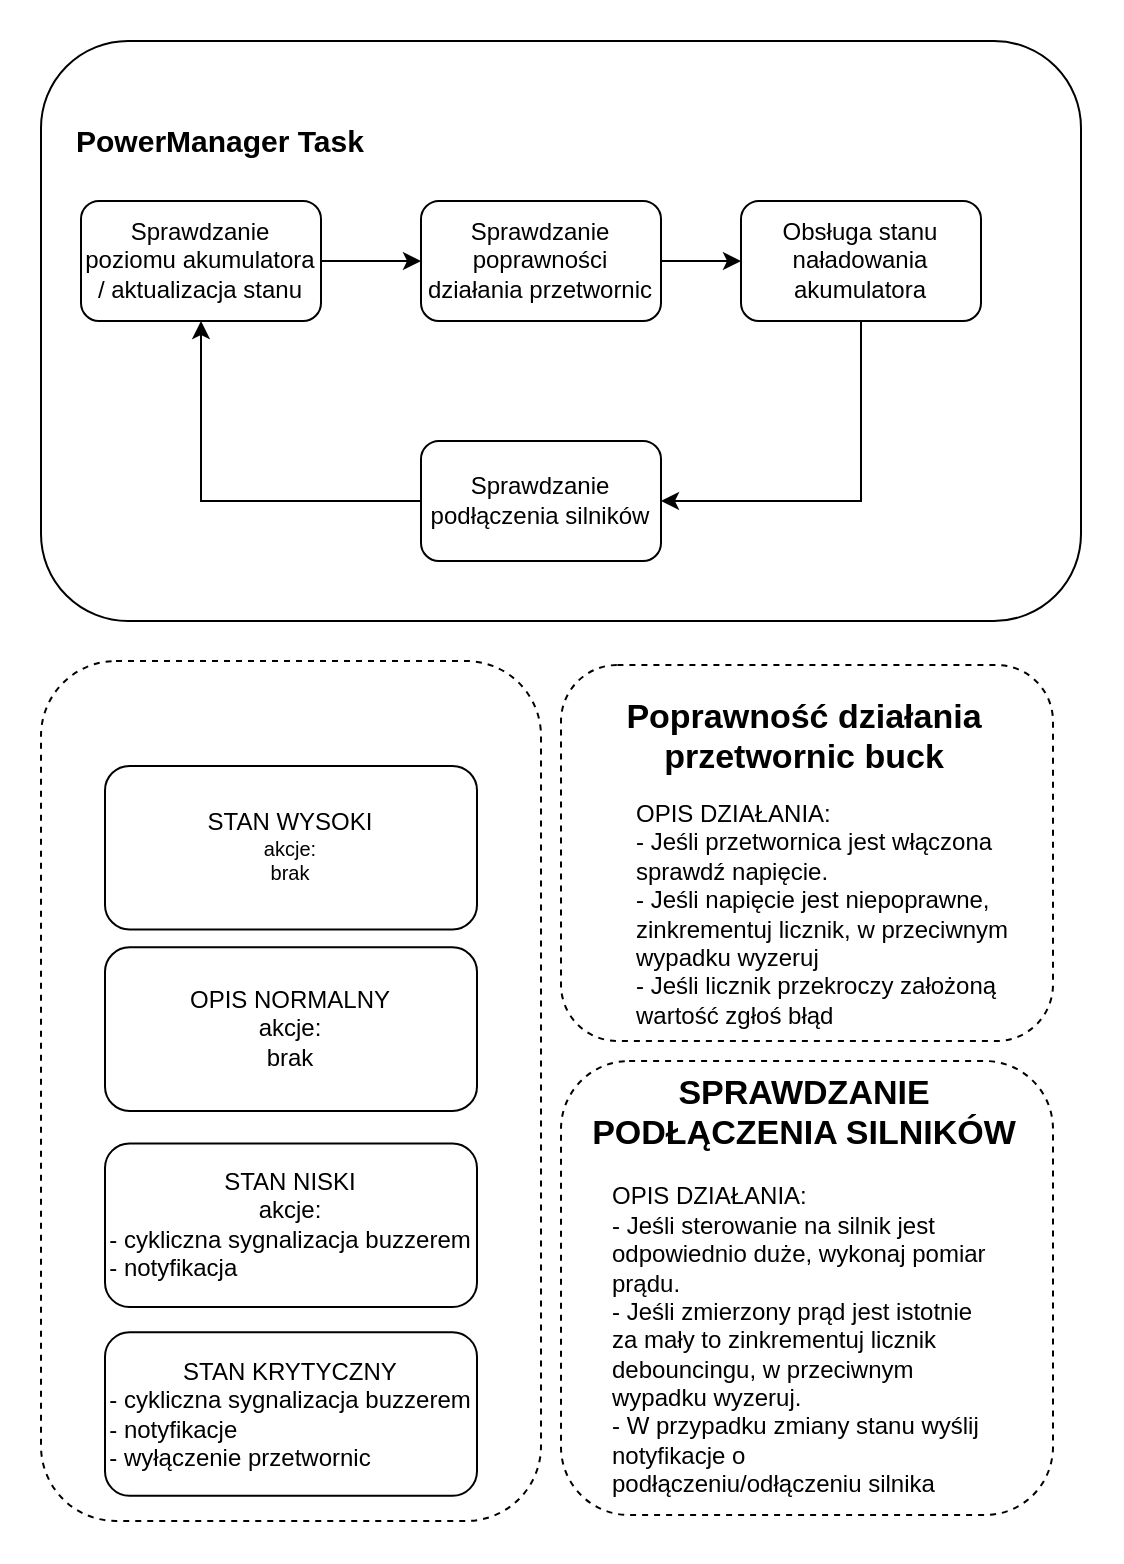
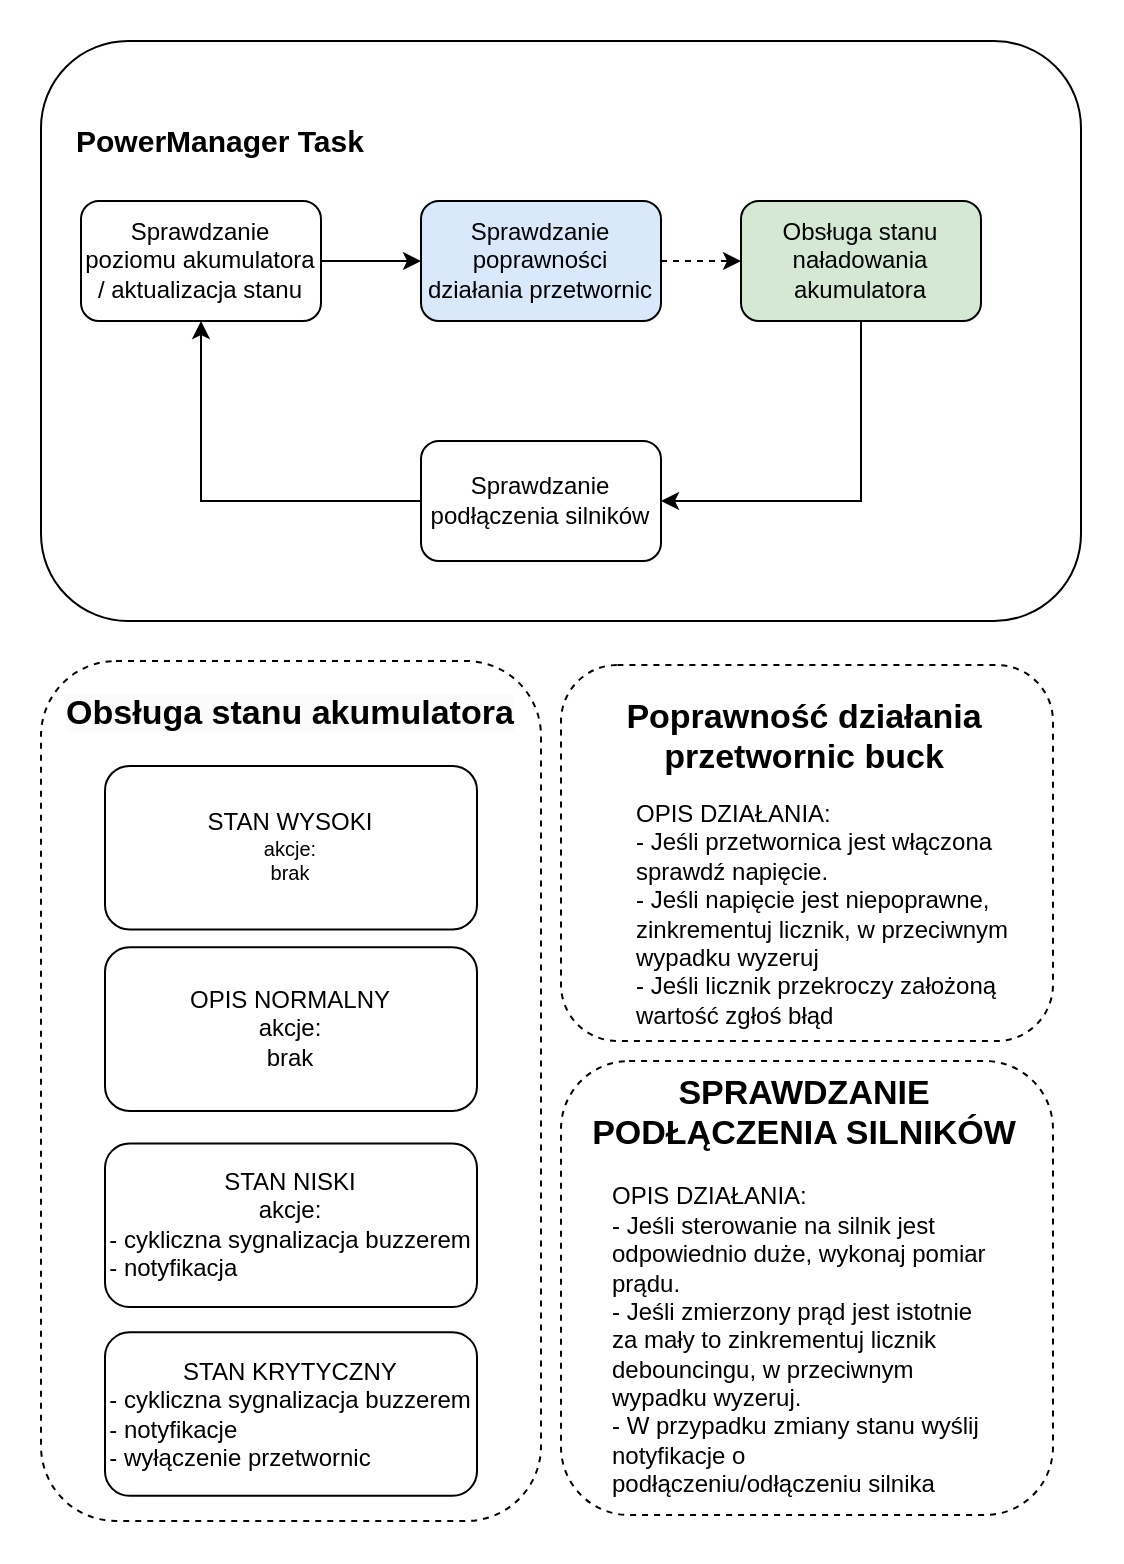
- <mxCell id="7" value="Sprawdzanie poprawności działania przetwornic" style="whiteSpace=wrap;html=1;rounded=1;" vertex="1" parent="1"><mxGeometry x="210" y="100" width="120" height="60" as="geometry" /></mxCell>
+ <mxCell id="7" value="Sprawdzanie poprawności działania przetwornic" style="whiteSpace=wrap;html=1;rounded=1;fillColor=#dae8fc;" vertex="1" parent="1"><mxGeometry x="210" y="100" width="120" height="60" as="geometry" /></mxCell>
- <mxCell id="6" value="" style="edgeStyle=orthogonalEdgeStyle;rounded=0;orthogonalLoop=1;jettySize=auto;html=1;" edge="1" parent="1" source="7" target="9"><mxGeometry relative="1" as="geometry" /></mxCell>
+ <mxCell id="6" value="" style="edgeStyle=orthogonalEdgeStyle;rounded=0;orthogonalLoop=1;jettySize=auto;html=1;dashed=1;" edge="1" parent="1" source="7" target="9"><mxGeometry relative="1" as="geometry" /></mxCell>
- <mxCell id="9" value="Obsługa stanu naładowania akumulatora" style="whiteSpace=wrap;html=1;rounded=1;" vertex="1" parent="1"><mxGeometry x="370" y="100" width="120" height="60" as="geometry" /></mxCell>
+ <mxCell id="9" value="Obsługa stanu naładowania akumulatora" style="whiteSpace=wrap;html=1;rounded=1;fillColor=#d5e8d4;" vertex="1" parent="1"><mxGeometry x="370" y="100" width="120" height="60" as="geometry" /></mxCell>
+ <mxCell id="19" value="&lt;span style=&quot;color: rgb(0, 0, 0); font-family: Helvetica; font-size: 17px; font-style: normal; font-variant-ligatures: normal; font-variant-caps: normal; letter-spacing: normal; orphans: 2; text-indent: 0px; text-transform: none; widows: 2; word-spacing: 0px; -webkit-text-stroke-width: 0px; white-space: normal; background-color: rgb(251, 251, 251); text-decoration-thickness: initial; text-decoration-style: initial; text-decoration-color: initial; float: none; display: inline !important;&quot;&gt;Obsługa stanu akumulatora&lt;/span&gt;" style="text;whiteSpace=wrap;html=1;align=center;fontSize=17;fontStyle=1" vertex="1" parent="13"><mxGeometry x="10" y="10.488" width="230" height="41.951" as="geometry" /></mxCell>
